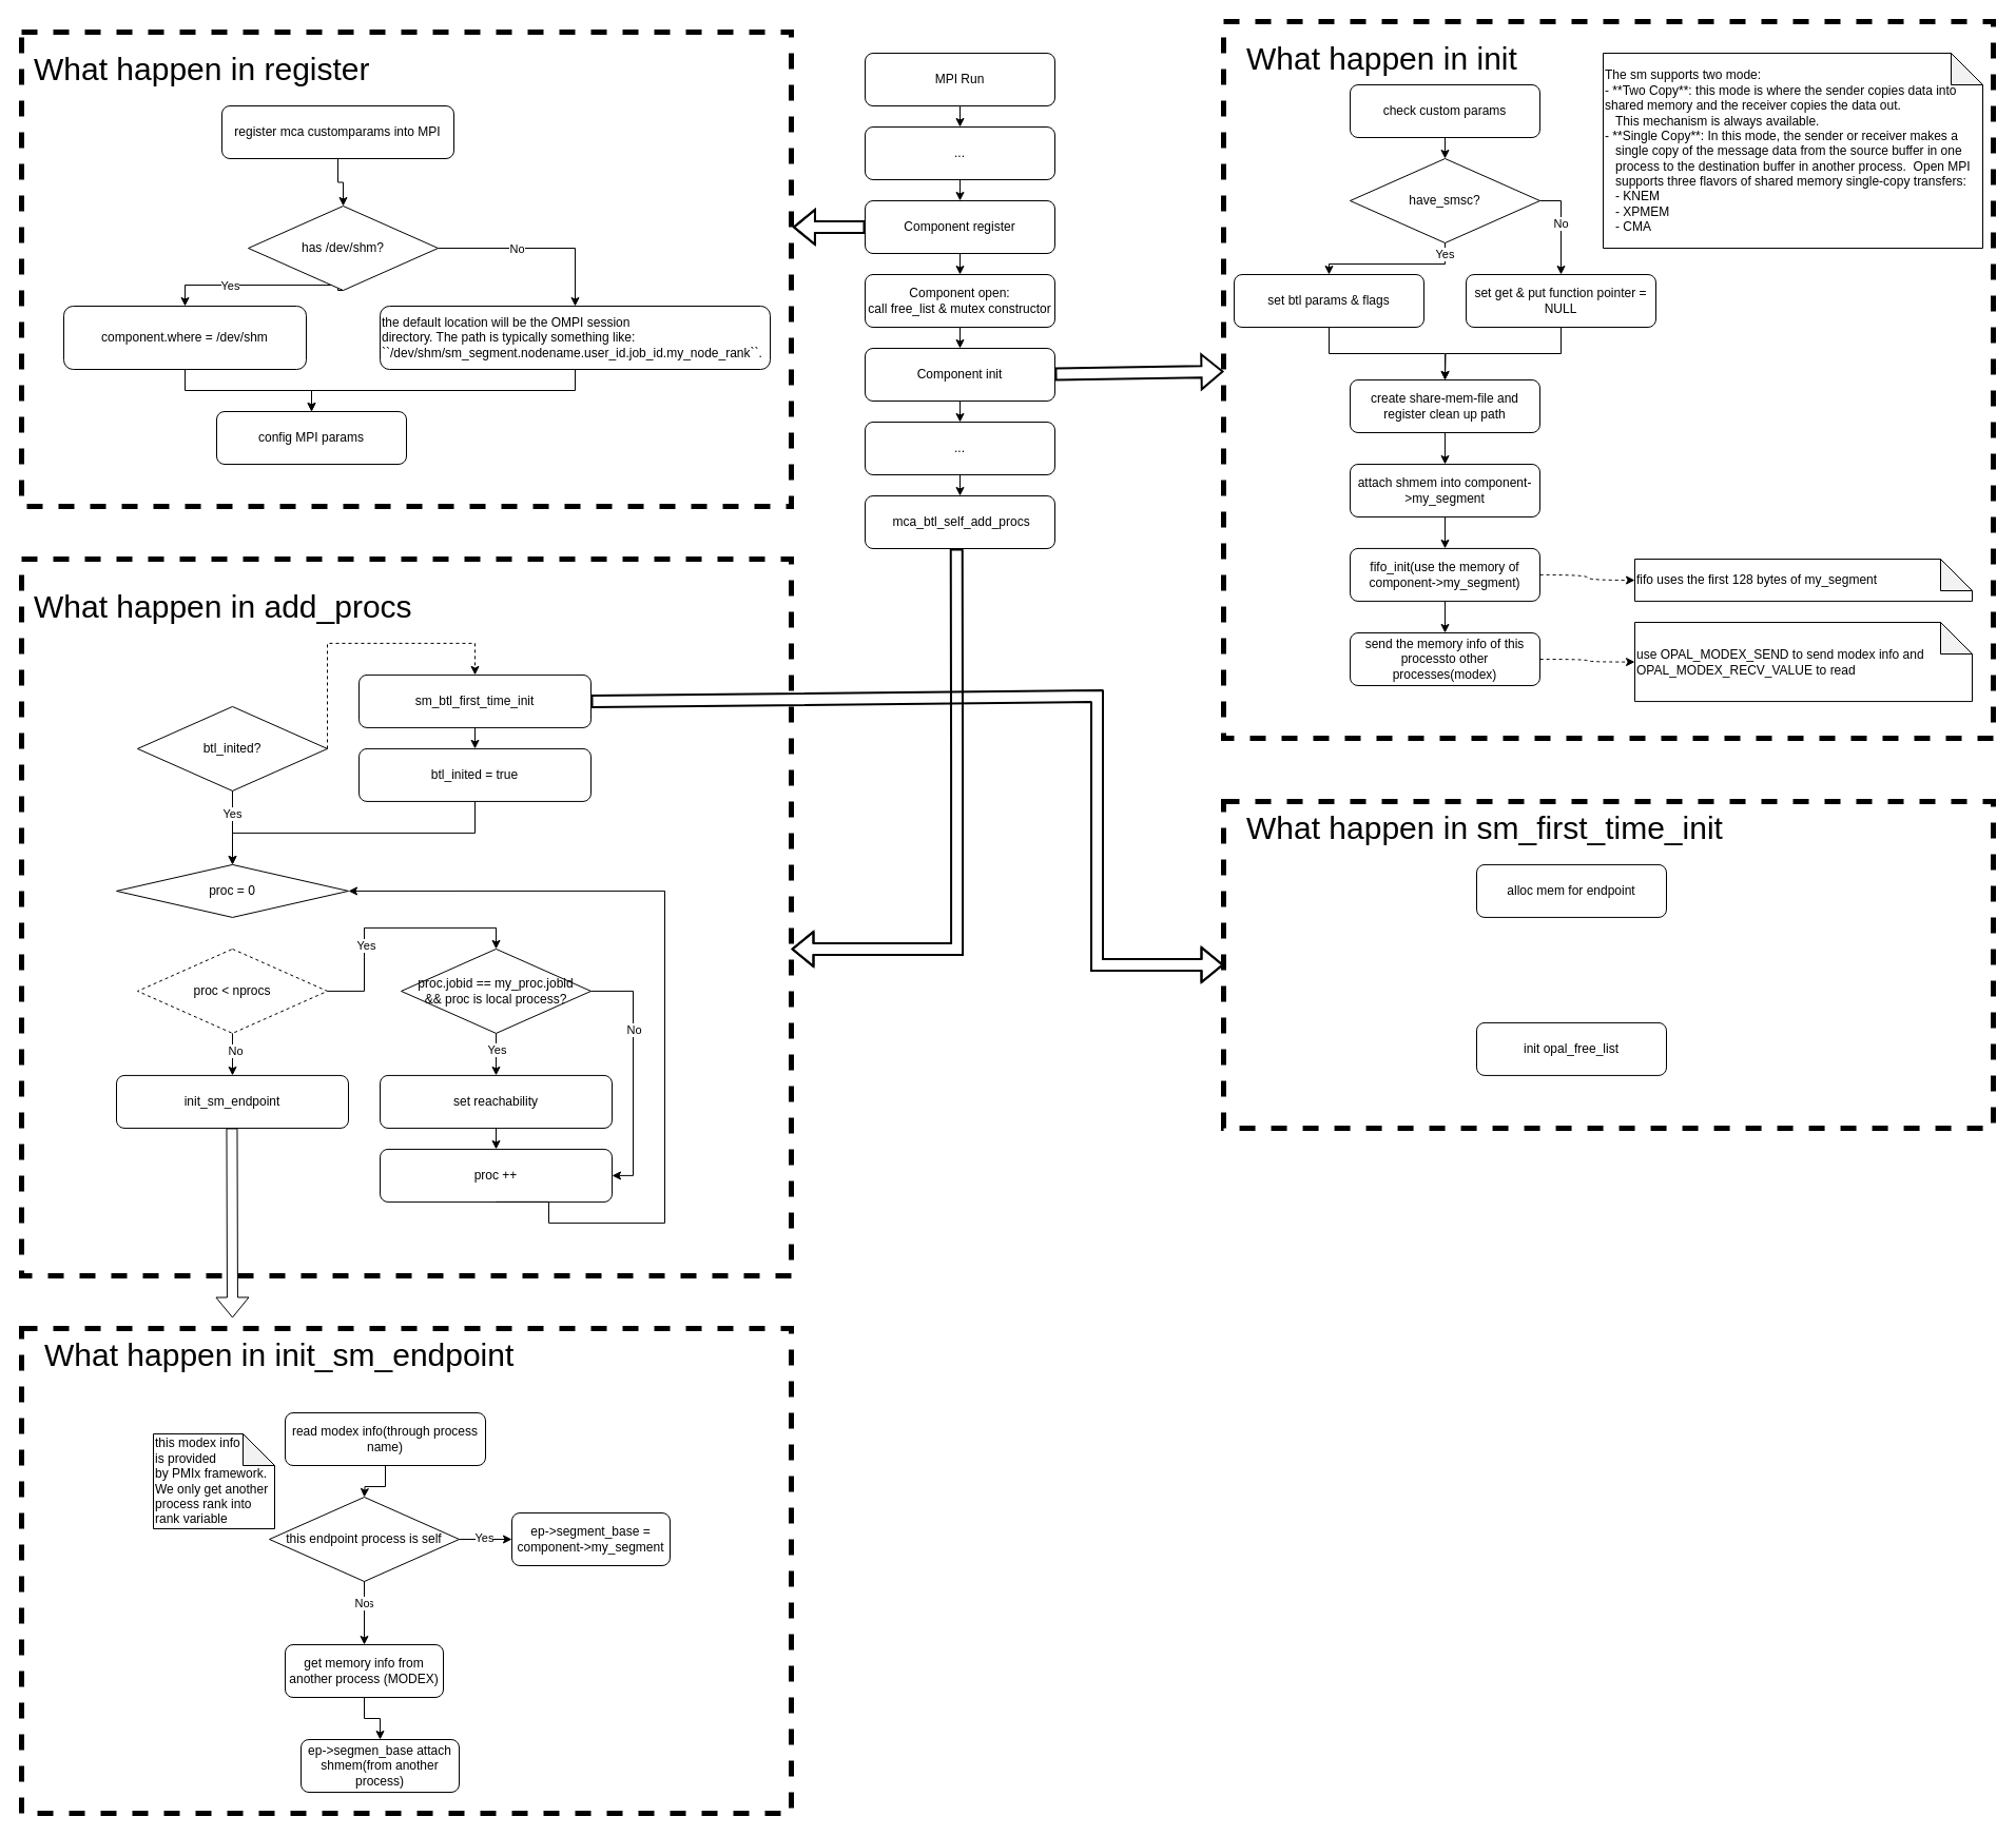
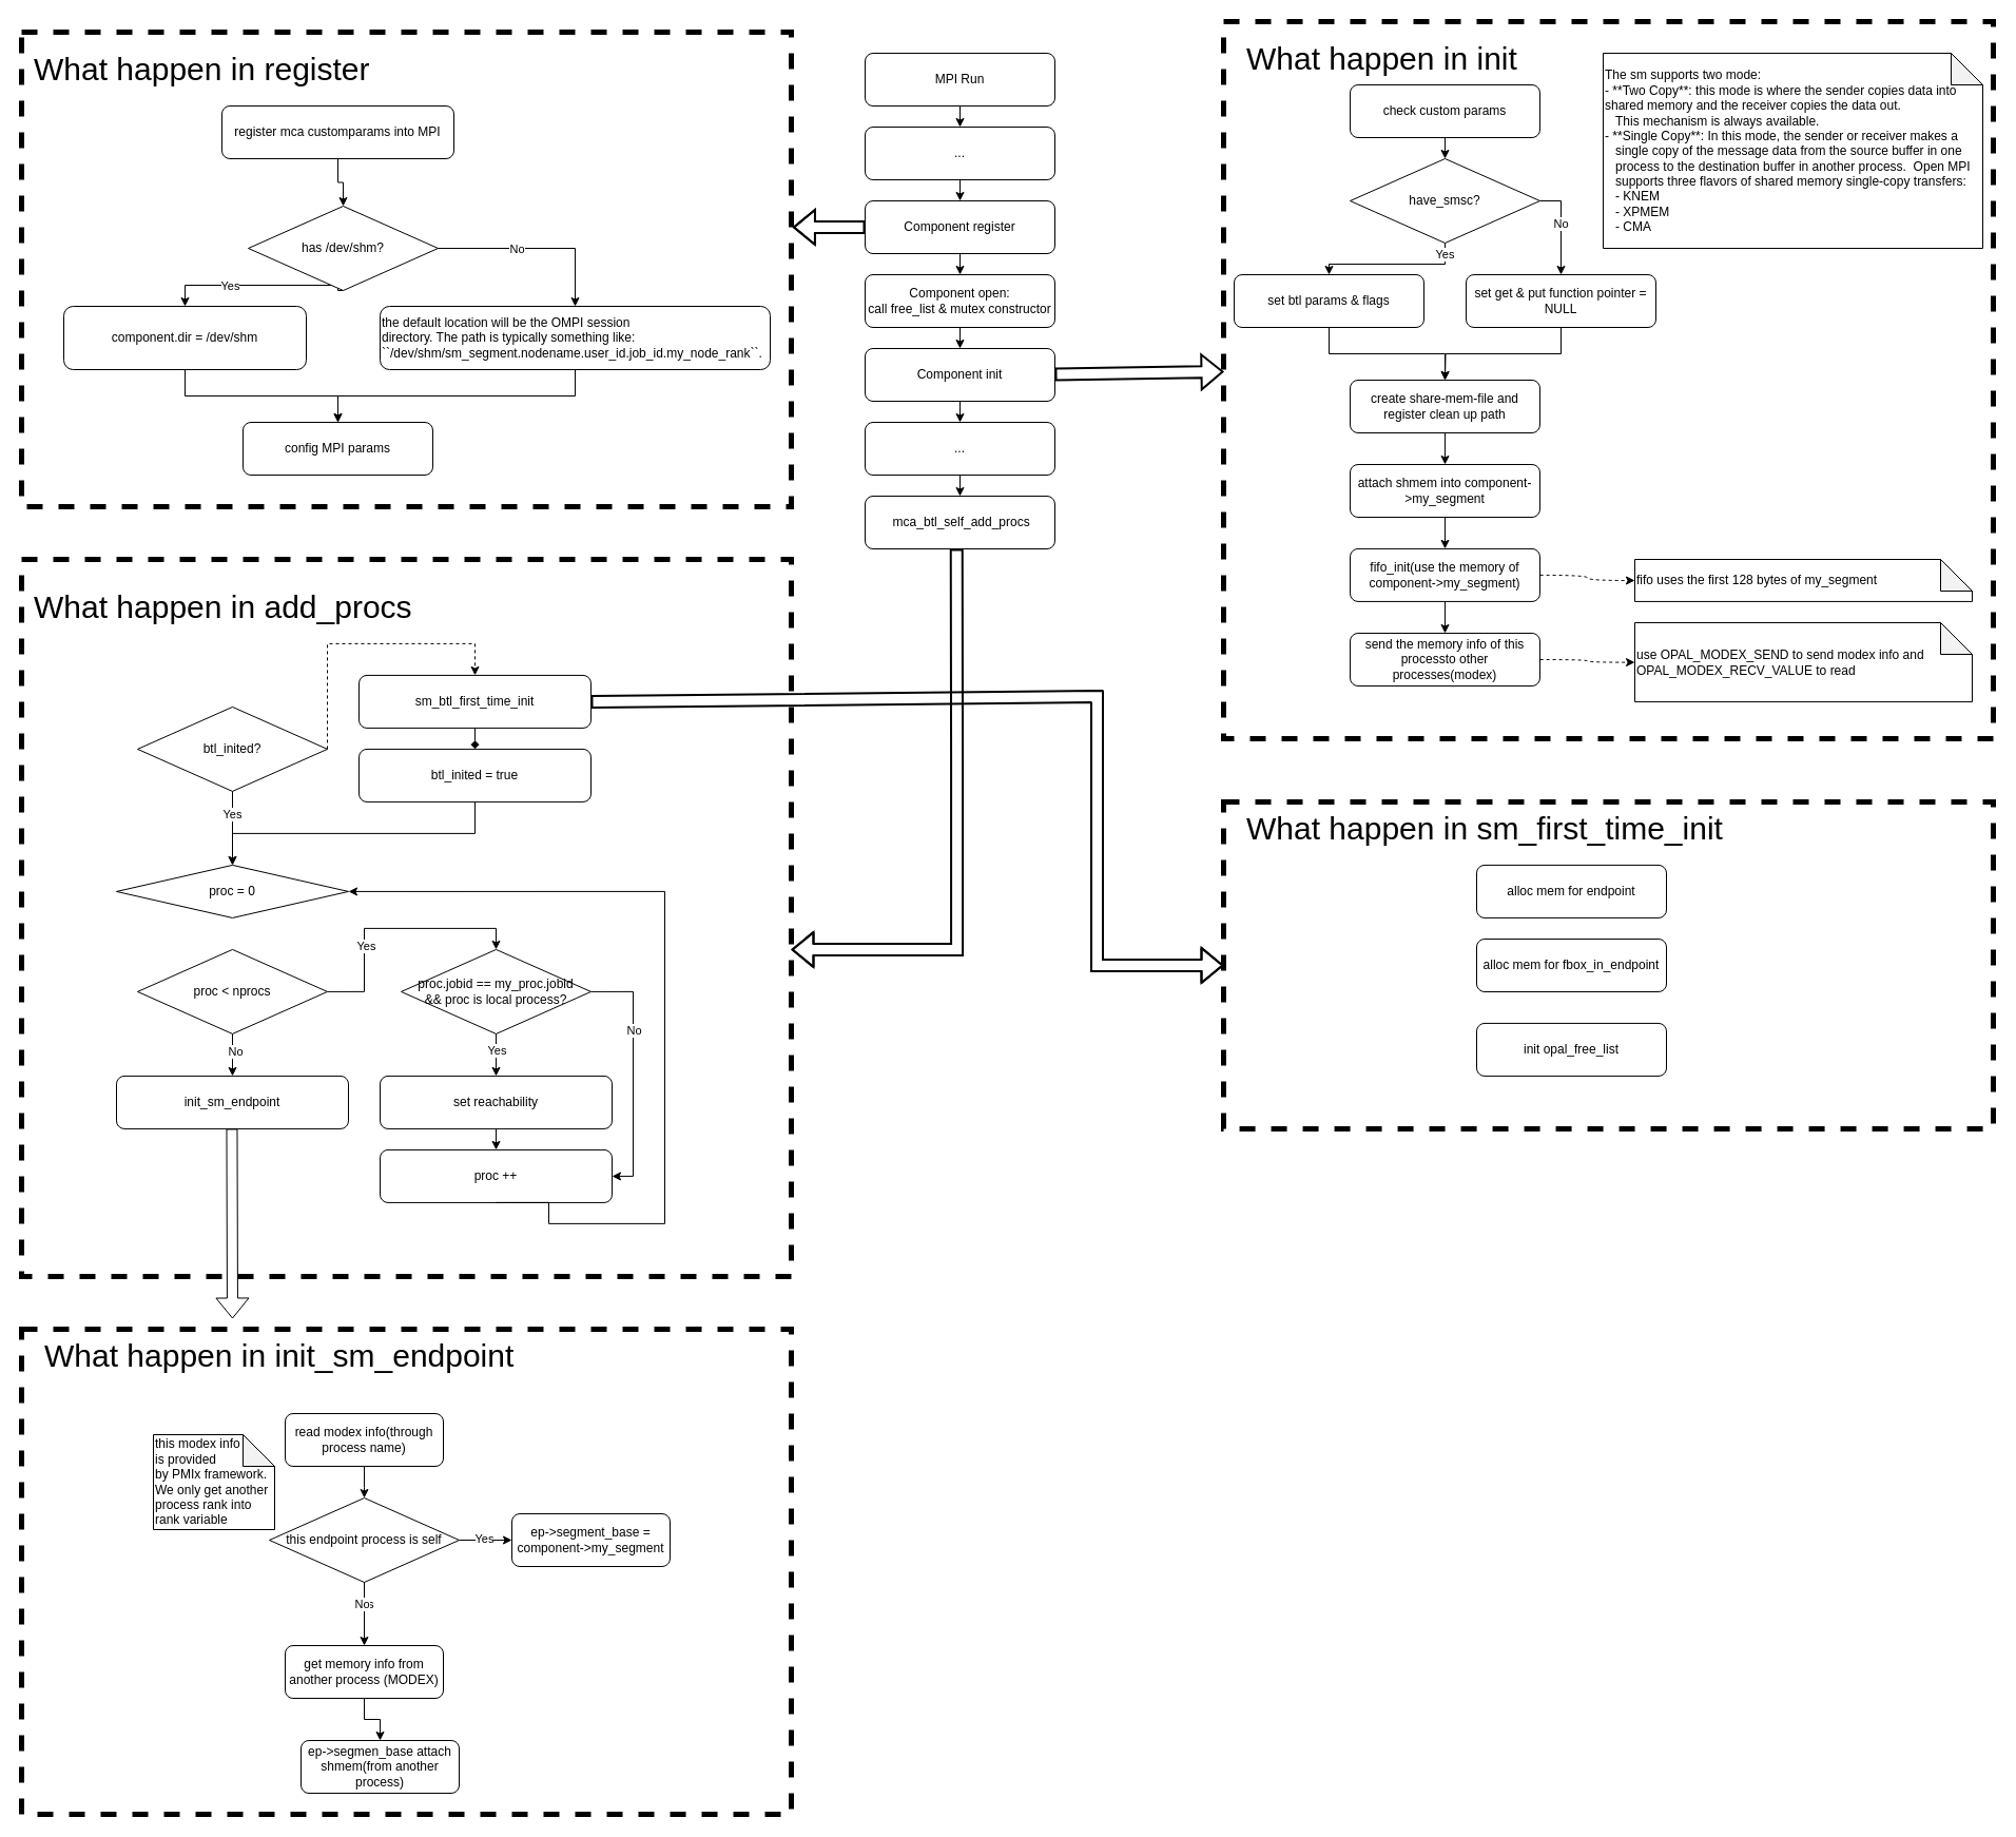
- <mxCell id="26" value="component.where = /dev/shm" style="rounded=1;whiteSpace=wrap;html=1;fillColor=none;" parent="1" vertex="1"><mxGeometry x="60" y="290" width="230" height="60" as="geometry" /></mxCell>
+ <mxCell id="26" value="component.dir = /dev/shm" style="rounded=1;whiteSpace=wrap;html=1;fillColor=none;" parent="1" vertex="1"><mxGeometry x="60" y="290" width="230" height="60" as="geometry" /></mxCell>
- <mxCell id="29" value="config MPI params" style="rounded=1;whiteSpace=wrap;html=1;fillColor=none;" parent="1" vertex="1"><mxGeometry x="205" y="390" width="180" height="50" as="geometry" /></mxCell>
+ <mxCell id="29" value="config MPI params" style="rounded=1;whiteSpace=wrap;html=1;fillColor=none;" parent="1" vertex="1"><mxGeometry x="230" y="400" width="180" height="50" as="geometry" /></mxCell>
- <mxCell id="54" style="edgeStyle=orthogonalEdgeStyle;rounded=0;orthogonalLoop=1;jettySize=auto;html=1;exitX=0.5;exitY=1;exitDx=0;exitDy=0;entryX=0.5;entryY=0;entryDx=0;entryDy=0;" parent="1" source="55" target="57" edge="1"><mxGeometry relative="1" as="geometry" /></mxCell>
+ <mxCell id="54" style="edgeStyle=orthogonalEdgeStyle;rounded=0;orthogonalLoop=1;jettySize=auto;html=1;exitX=0.5;exitY=1;exitDx=0;exitDy=0;entryX=0.5;entryY=0;entryDx=0;entryDy=0;endArrow=diamond;" parent="1" source="55" target="57" edge="1"><mxGeometry relative="1" as="geometry" /></mxCell>
+ <mxCell id="101" value="alloc mem for fbox_in_endpoint" style="rounded=1;whiteSpace=wrap;html=1;fillColor=none;" vertex="1" parent="1"><mxGeometry x="1400" y="890" width="180" height="50" as="geometry" /></mxCell>
- <mxCell id="36" value="proc &amp;lt; nprocs" style="rhombus;whiteSpace=wrap;html=1;fillColor=none;dashed=1;" parent="1" vertex="1"><mxGeometry x="130" y="899.93" width="180" height="80" as="geometry" /></mxCell>
+ <mxCell id="36" value="proc &amp;lt; nprocs" style="rhombus;whiteSpace=wrap;html=1;fillColor=none;" parent="1" vertex="1"><mxGeometry x="130" y="899.93" width="180" height="80" as="geometry" /></mxCell>
- <mxCell id="88" value="read modex info(through process name)" style="rounded=1;whiteSpace=wrap;html=1;fillColor=none;" parent="1" vertex="1"><mxGeometry x="270" y="1340" width="190" height="50" as="geometry" /></mxCell>
+ <mxCell id="88" value="read modex info(through process name)" style="rounded=1;whiteSpace=wrap;html=1;fillColor=none;" parent="1" vertex="1"><mxGeometry x="270" y="1340" width="150" height="50" as="geometry" /></mxCell>
